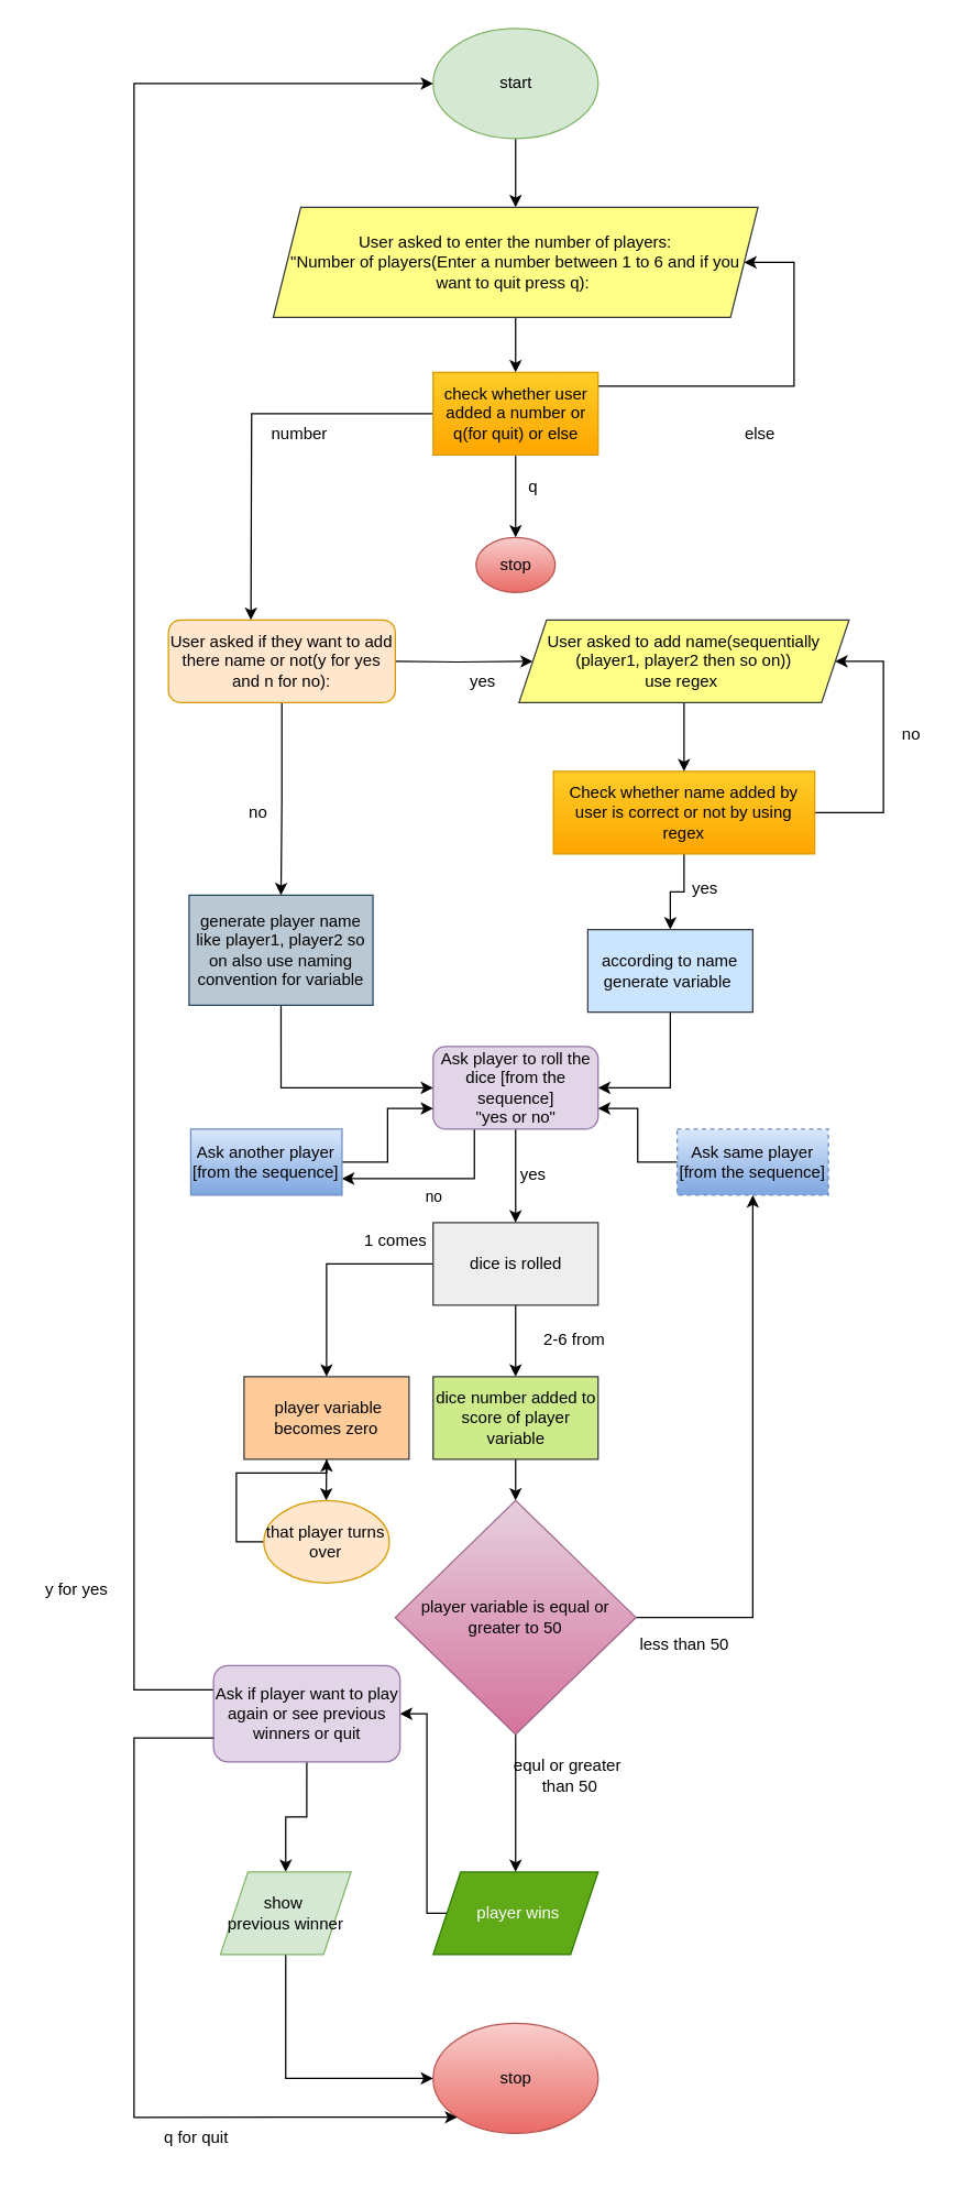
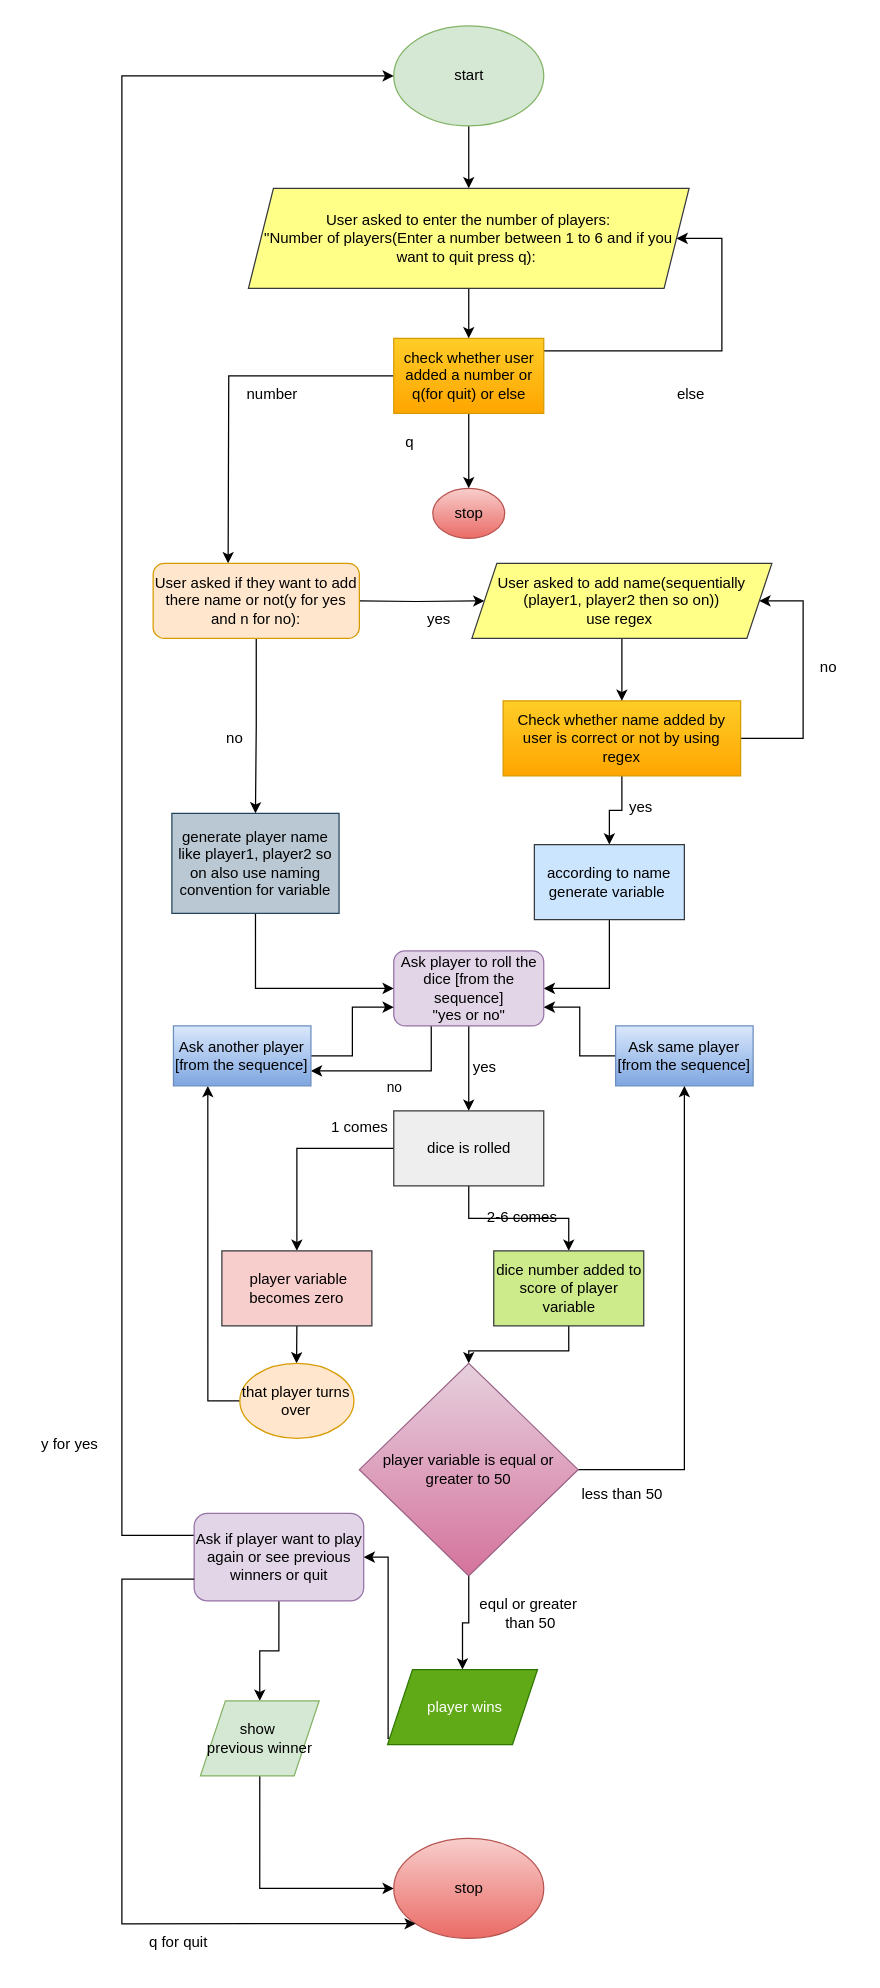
- <mxCell id="13" value="q" style="text;html=1;align=center;verticalAlign=middle;resizable=0;points=[];autosize=1;strokeColor=none;fillColor=none;" parent="1" vertex="1"><mxGeometry x="372" y="338" width="30" height="30" as="geometry" /></mxCell>
+ <mxCell id="13" value="q" style="text;html=1;align=center;verticalAlign=middle;resizable=0;points=[];autosize=1;strokeColor=none;fillColor=none;" parent="1" vertex="1"><mxGeometry x="312" y="338" width="30" height="30" as="geometry" /></mxCell>
- <mxCell id="44" value="&lt;span style=&quot;text-wrap: nowrap;&quot;&gt;Ask same player&lt;/span&gt;&lt;div&gt;&lt;span style=&quot;text-wrap: nowrap;&quot;&gt;[from the sequence]&lt;/span&gt;&lt;/div&gt;" style="whiteSpace=wrap;html=1;fillColor=#dae8fc;gradientColor=#7ea6e0;strokeColor=#6c8ebf;dashed=1;" parent="1" vertex="1"><mxGeometry x="492" y="820" width="110" height="48" as="geometry" /></mxCell>
+ <mxCell id="44" value="&lt;span style=&quot;text-wrap: nowrap;&quot;&gt;Ask same player&lt;/span&gt;&lt;div&gt;&lt;span style=&quot;text-wrap: nowrap;&quot;&gt;[from the sequence]&lt;/span&gt;&lt;/div&gt;" style="whiteSpace=wrap;html=1;fillColor=#dae8fc;gradientColor=#7ea6e0;strokeColor=#6c8ebf;" parent="1" vertex="1"><mxGeometry x="492" y="820" width="110" height="48" as="geometry" /></mxCell>
- <mxCell id="33" value="2-6 from" style="text;html=1;align=center;verticalAlign=middle;resizable=0;points=[];autosize=1;strokeColor=none;fillColor=none;" parent="1" vertex="1"><mxGeometry x="377" y="958" width="80" height="30" as="geometry" /></mxCell>
+ <mxCell id="33" value="2-6 comes" style="text;html=1;align=center;verticalAlign=middle;resizable=0;points=[];autosize=1;strokeColor=none;fillColor=none;" parent="1" vertex="1"><mxGeometry x="377" y="958" width="80" height="30" as="geometry" /></mxCell>
- <mxCell id="35" value="&amp;nbsp;player variable becomes zero" style="whiteSpace=wrap;html=1;fillColor=#ffcc99;strokeColor=#36393d;" parent="1" vertex="1"><mxGeometry x="177" y="1000" width="120" height="60" as="geometry" /></mxCell>
+ <mxCell id="35" value="&amp;nbsp;player variable becomes zero" style="whiteSpace=wrap;html=1;fillColor=#f8cecc;strokeColor=#36393d;" parent="1" vertex="1"><mxGeometry x="177" y="1000" width="120" height="60" as="geometry" /></mxCell>
- <mxCell id="32" value="dice number added to score of player variable" style="whiteSpace=wrap;html=1;fillColor=#cdeb8b;strokeColor=#36393d;" parent="1" vertex="1"><mxGeometry x="314.5" y="1000" width="120" height="60" as="geometry" /></mxCell>
+ <mxCell id="32" value="dice number added to score of player variable" style="whiteSpace=wrap;html=1;fillColor=#cdeb8b;strokeColor=#36393d;" parent="1" vertex="1"><mxGeometry x="394.5" y="1000" width="120" height="60" as="geometry" /></mxCell>
- <mxCell id="37" style="edgeStyle=orthogonalEdgeStyle;rounded=0;orthogonalLoop=1;jettySize=auto;html=1;exitX=0;exitY=0.5;exitDx=0;exitDy=0;" parent="1" source="38" target="35" edge="1"><mxGeometry relative="1" as="geometry" /></mxCell>
+ <mxCell id="37" style="edgeStyle=orthogonalEdgeStyle;rounded=0;orthogonalLoop=1;jettySize=auto;html=1;exitX=0;exitY=0.5;exitDx=0;exitDy=0;entryX=0.25;entryY=1;entryDx=0;entryDy=0;" parent="1" source="38" target="42" edge="1"><mxGeometry relative="1" as="geometry" /></mxCell>
- <mxCell id="47" value="equl or greater&lt;div&gt;&amp;nbsp;than 50&lt;/div&gt;" style="text;html=1;align=center;verticalAlign=middle;resizable=0;points=[];autosize=1;strokeColor=none;fillColor=none;" parent="1" vertex="1"><mxGeometry x="362" y="1270" width="100" height="40" as="geometry" /></mxCell>
+ <mxCell id="47" value="equl or greater&lt;div&gt;&amp;nbsp;than 50&lt;/div&gt;" style="text;html=1;align=center;verticalAlign=middle;resizable=0;points=[];autosize=1;strokeColor=none;fillColor=none;" parent="1" vertex="1"><mxGeometry x="372" y="1270" width="100" height="40" as="geometry" /></mxCell>
- <mxCell id="56" value="&amp;nbsp;player wins" style="shape=parallelogram;perimeter=parallelogramPerimeter;whiteSpace=wrap;html=1;fixedSize=1;fillColor=#60a917;fontColor=#ffffff;strokeColor=#2D7600;" vertex="1" parent="1"><mxGeometry x="314.5" y="1360" width="120" height="60" as="geometry" /></mxCell>
+ <mxCell id="56" value="&amp;nbsp;player wins" style="shape=parallelogram;perimeter=parallelogramPerimeter;whiteSpace=wrap;html=1;fixedSize=1;fillColor=#60a917;fontColor=#ffffff;strokeColor=#2D7600;" vertex="1" parent="1"><mxGeometry x="309.5" y="1335" width="120" height="60" as="geometry" /></mxCell>
